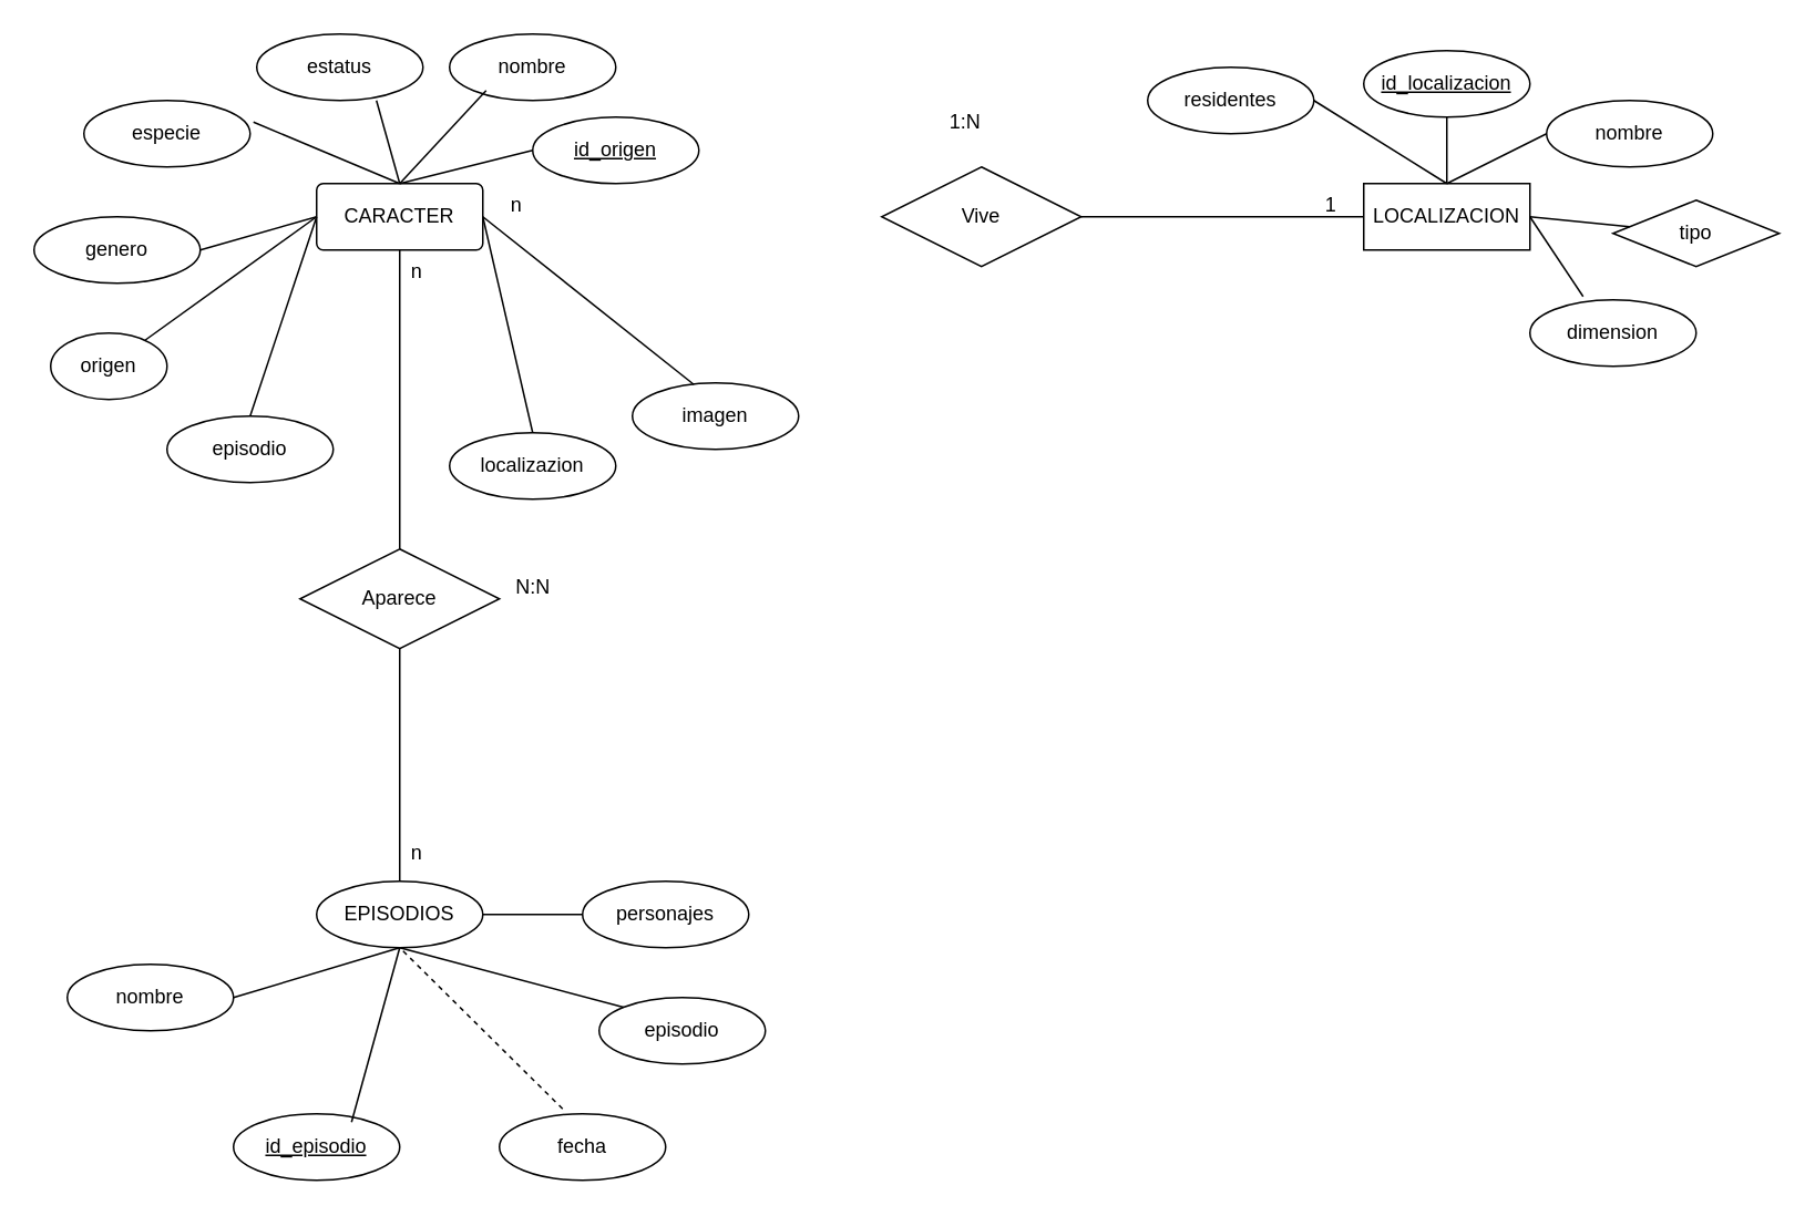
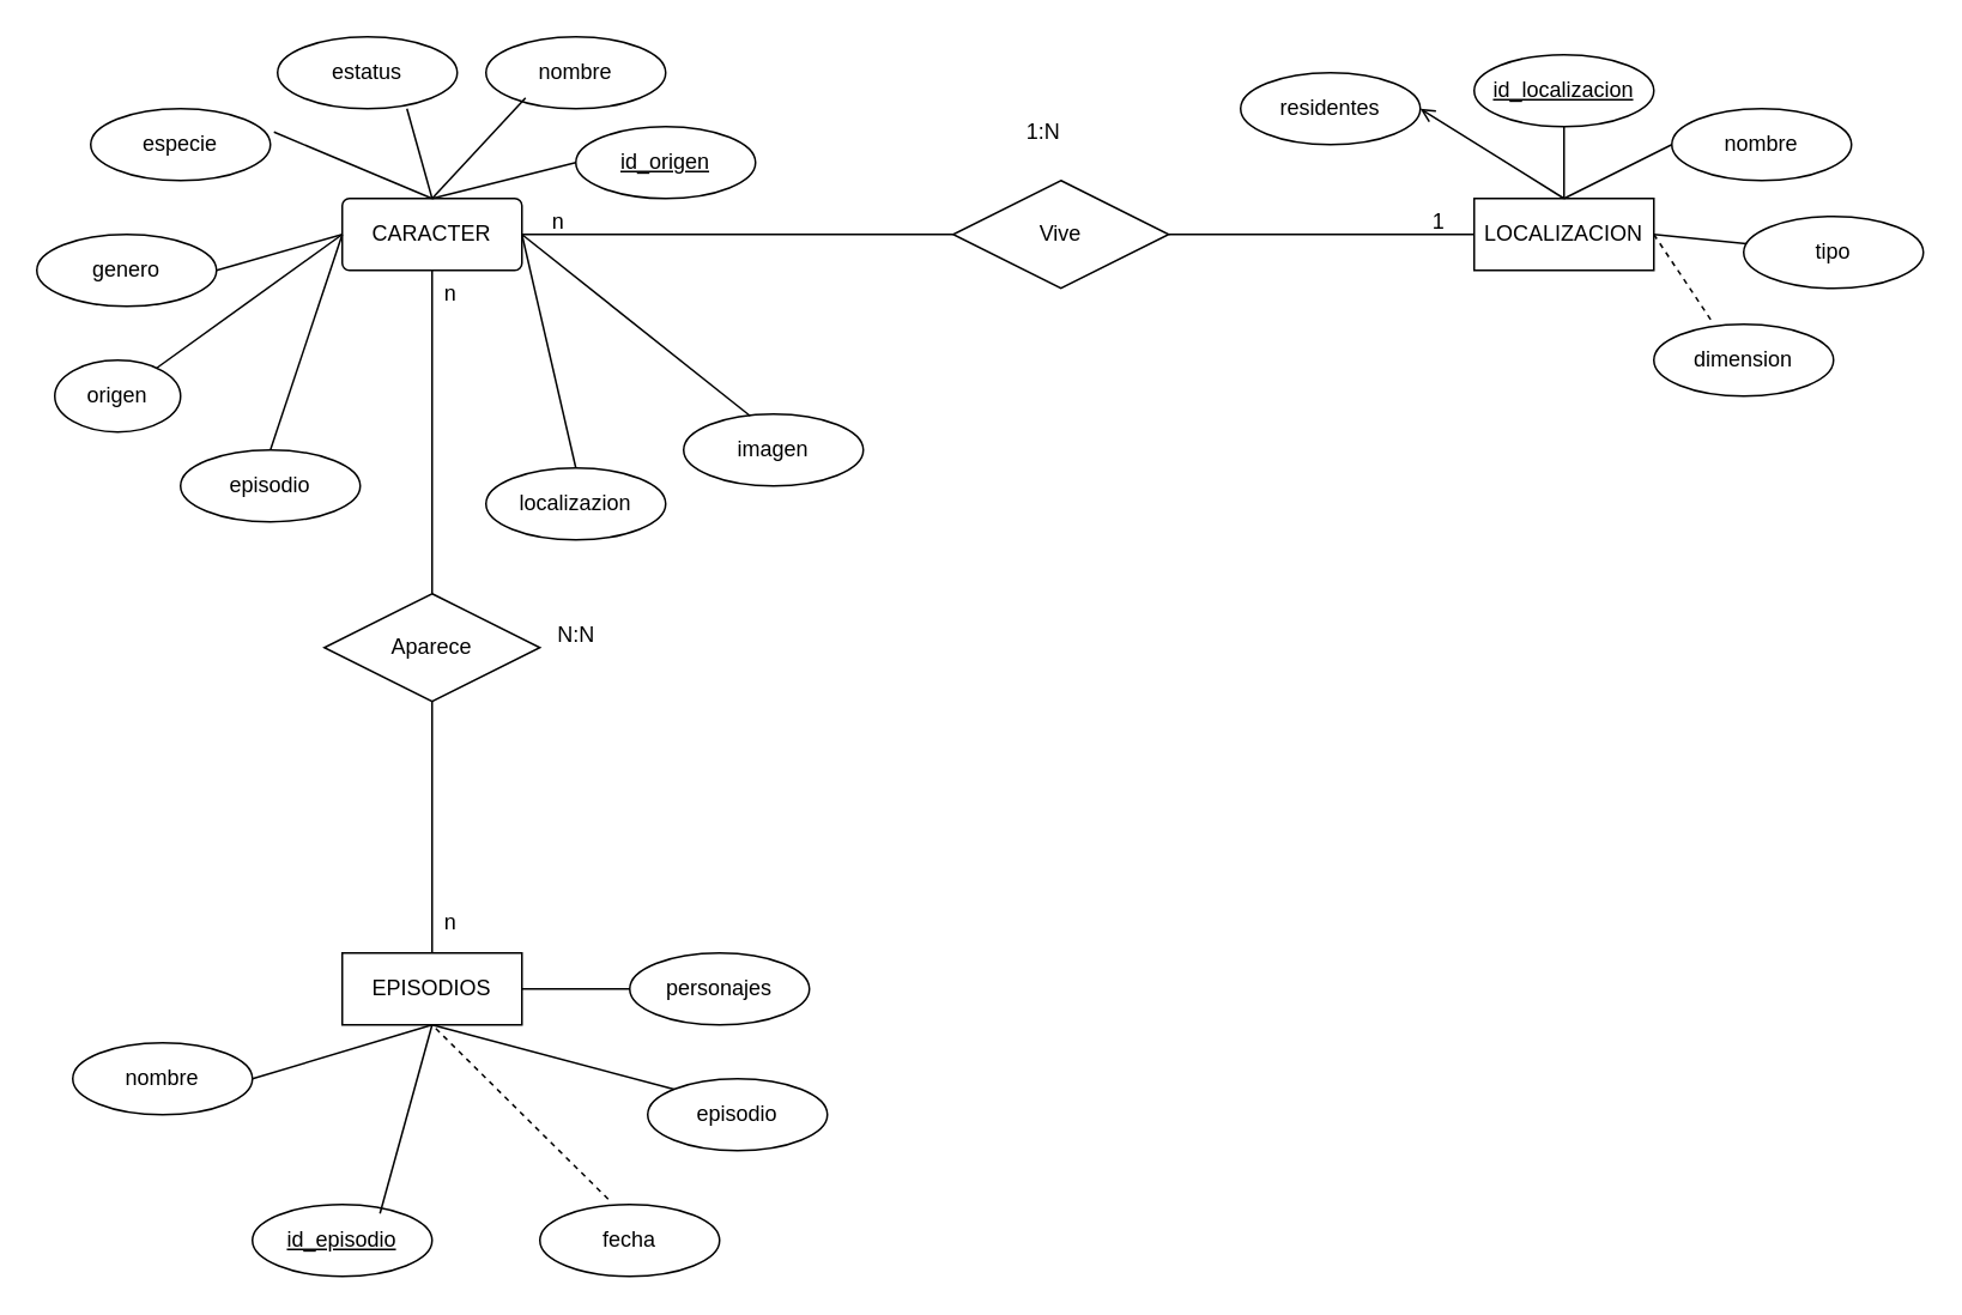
- <mxCell id="44" value="" style="endArrow=none;html=1;rounded=0;entryX=1;entryY=0.5;entryDx=0;entryDy=0;exitX=0.5;exitY=0;exitDx=0;exitDy=0;" edge="1" parent="1" source="13" target="17"><mxGeometry relative="1" as="geometry"><mxPoint x="620" y="200" as="sourcePoint" /><mxPoint x="780" y="200" as="targetPoint" /></mxGeometry></mxCell>
+ <mxCell id="44" value="" style="endArrow=open;html=1;rounded=0;entryX=1;entryY=0.5;entryDx=0;entryDy=0;exitX=0.5;exitY=0;exitDx=0;exitDy=0;" edge="1" parent="1" source="13" target="17"><mxGeometry relative="1" as="geometry"><mxPoint x="620" y="200" as="sourcePoint" /><mxPoint x="780" y="200" as="targetPoint" /></mxGeometry></mxCell>
+ <mxCell id="19" value="" style="endArrow=none;html=1;rounded=0;exitX=1;exitY=0.5;exitDx=0;exitDy=0;entryX=0;entryY=0.5;entryDx=0;entryDy=0;" edge="1" parent="1" source="2" target="12"><mxGeometry relative="1" as="geometry"><mxPoint x="550" y="160" as="sourcePoint" /><mxPoint x="710" y="160" as="targetPoint" /></mxGeometry></mxCell>
- <mxCell id="15" value="tipo" style="rhombus;whiteSpace=wrap;html=1;align=center;" vertex="1" parent="1"><mxGeometry x="970" y="120" width="100" height="40" as="geometry" /></mxCell>
+ <mxCell id="15" value="tipo" style="ellipse;whiteSpace=wrap;html=1;align=center;" vertex="1" parent="1"><mxGeometry x="970" y="120" width="100" height="40" as="geometry" /></mxCell>
- <mxCell id="47" value="" style="endArrow=none;html=1;rounded=0;entryX=0.32;entryY=-0.05;entryDx=0;entryDy=0;entryPerimeter=0;exitX=1;exitY=0.5;exitDx=0;exitDy=0;" edge="1" parent="1" source="13" target="16"><mxGeometry relative="1" as="geometry"><mxPoint x="620" y="200" as="sourcePoint" /><mxPoint x="780" y="200" as="targetPoint" /></mxGeometry></mxCell>
+ <mxCell id="47" value="" style="endArrow=none;html=1;rounded=0;entryX=0.32;entryY=-0.05;entryDx=0;entryDy=0;entryPerimeter=0;exitX=1;exitY=0.5;exitDx=0;exitDy=0;dashed=1;" edge="1" parent="1" source="13" target="16"><mxGeometry relative="1" as="geometry"><mxPoint x="620" y="200" as="sourcePoint" /><mxPoint x="780" y="200" as="targetPoint" /></mxGeometry></mxCell>
- <mxCell id="20" value="EPISODIOS" style="ellipse;whiteSpace=wrap;html=1;align=center;" vertex="1" parent="1"><mxGeometry x="190" y="530" width="100" height="40" as="geometry" /></mxCell>
+ <mxCell id="20" value="EPISODIOS" style="whiteSpace=wrap;html=1;align=center;" vertex="1" parent="1"><mxGeometry x="190" y="530" width="100" height="40" as="geometry" /></mxCell>
